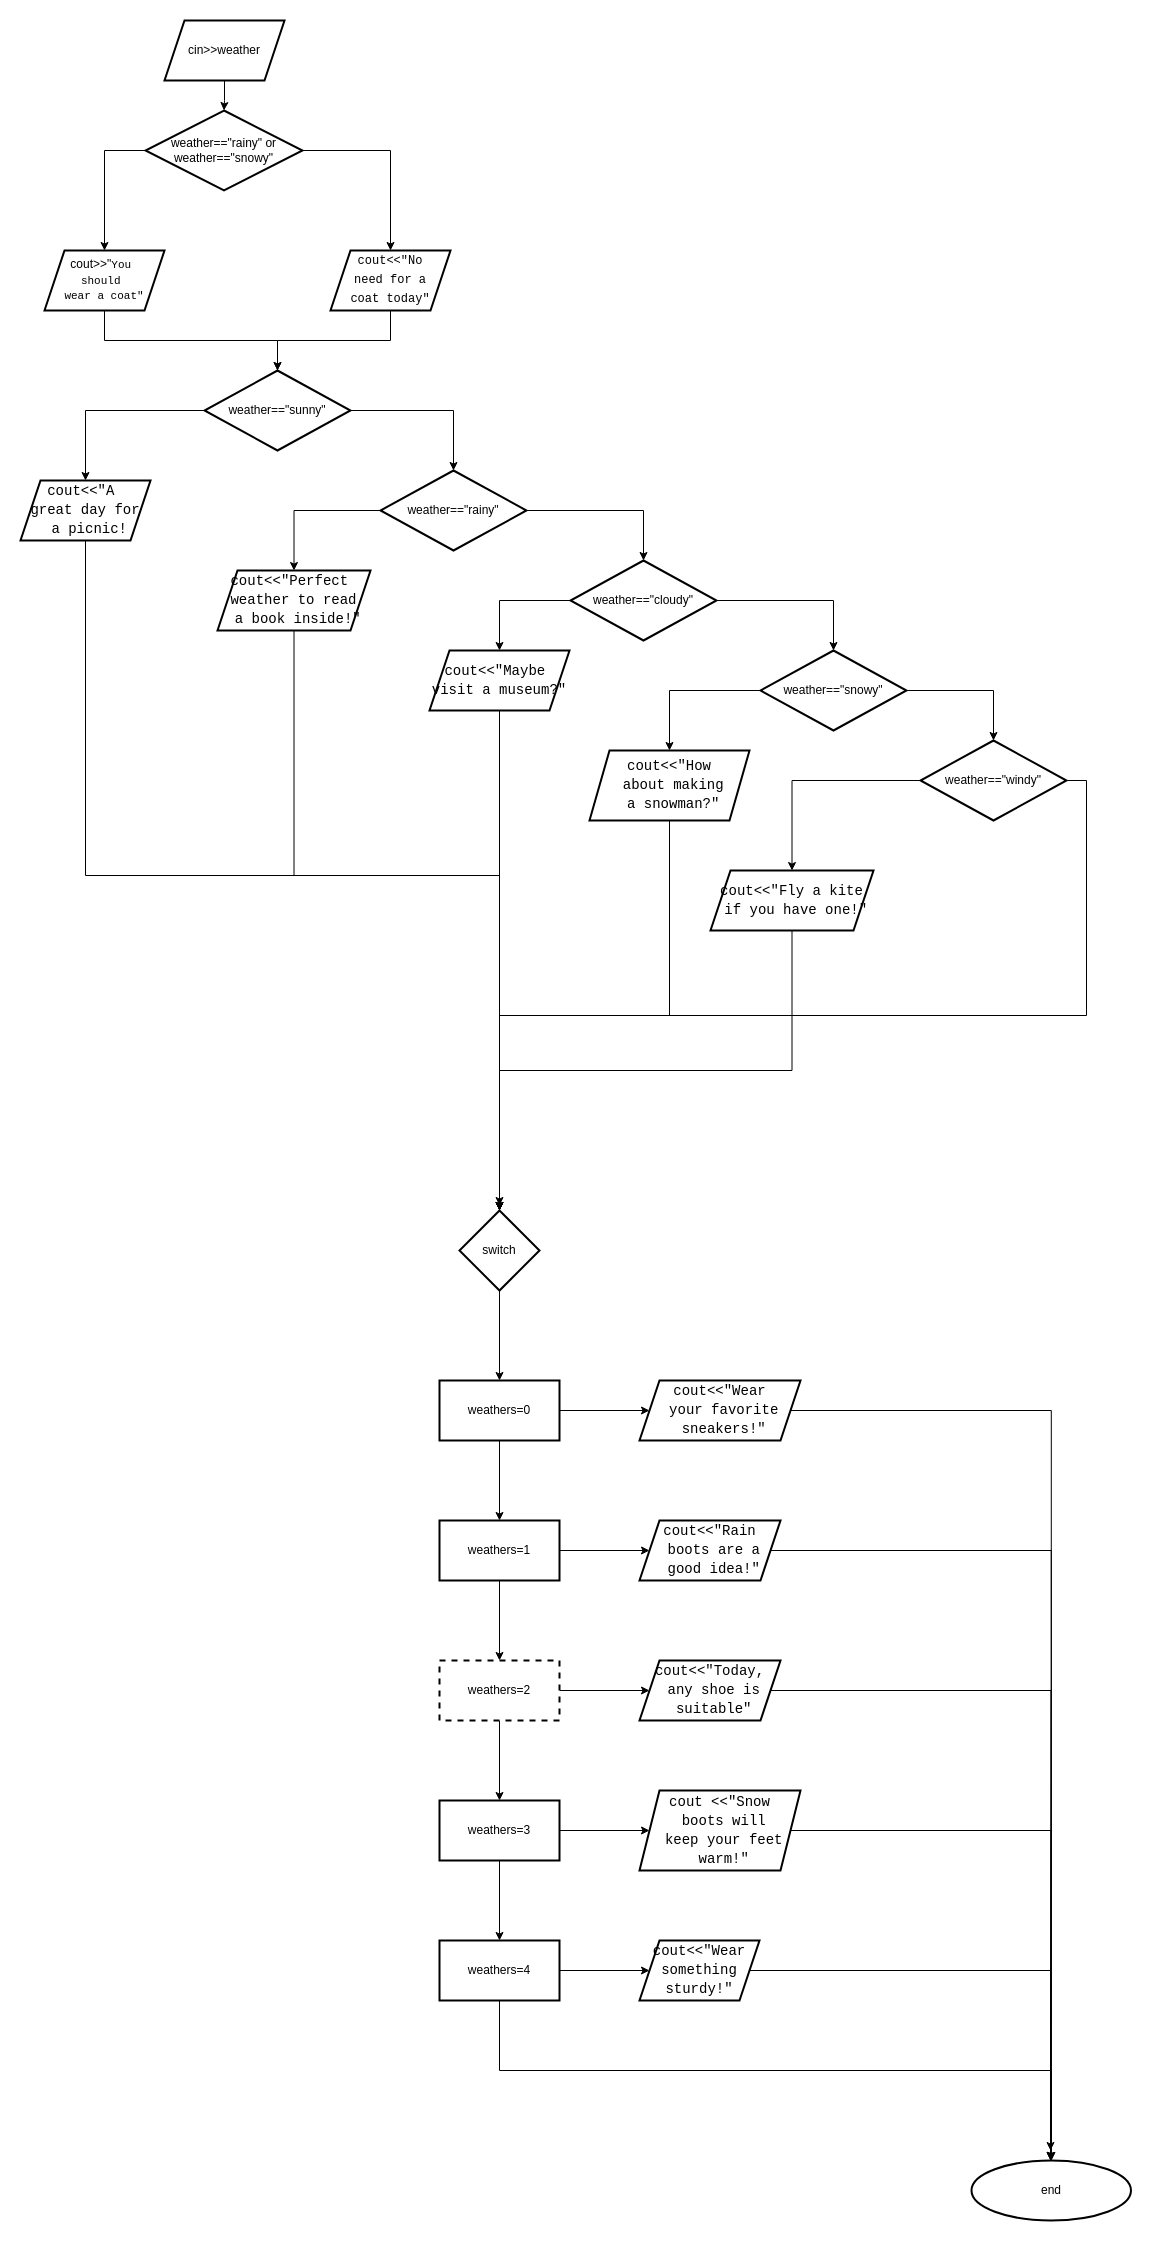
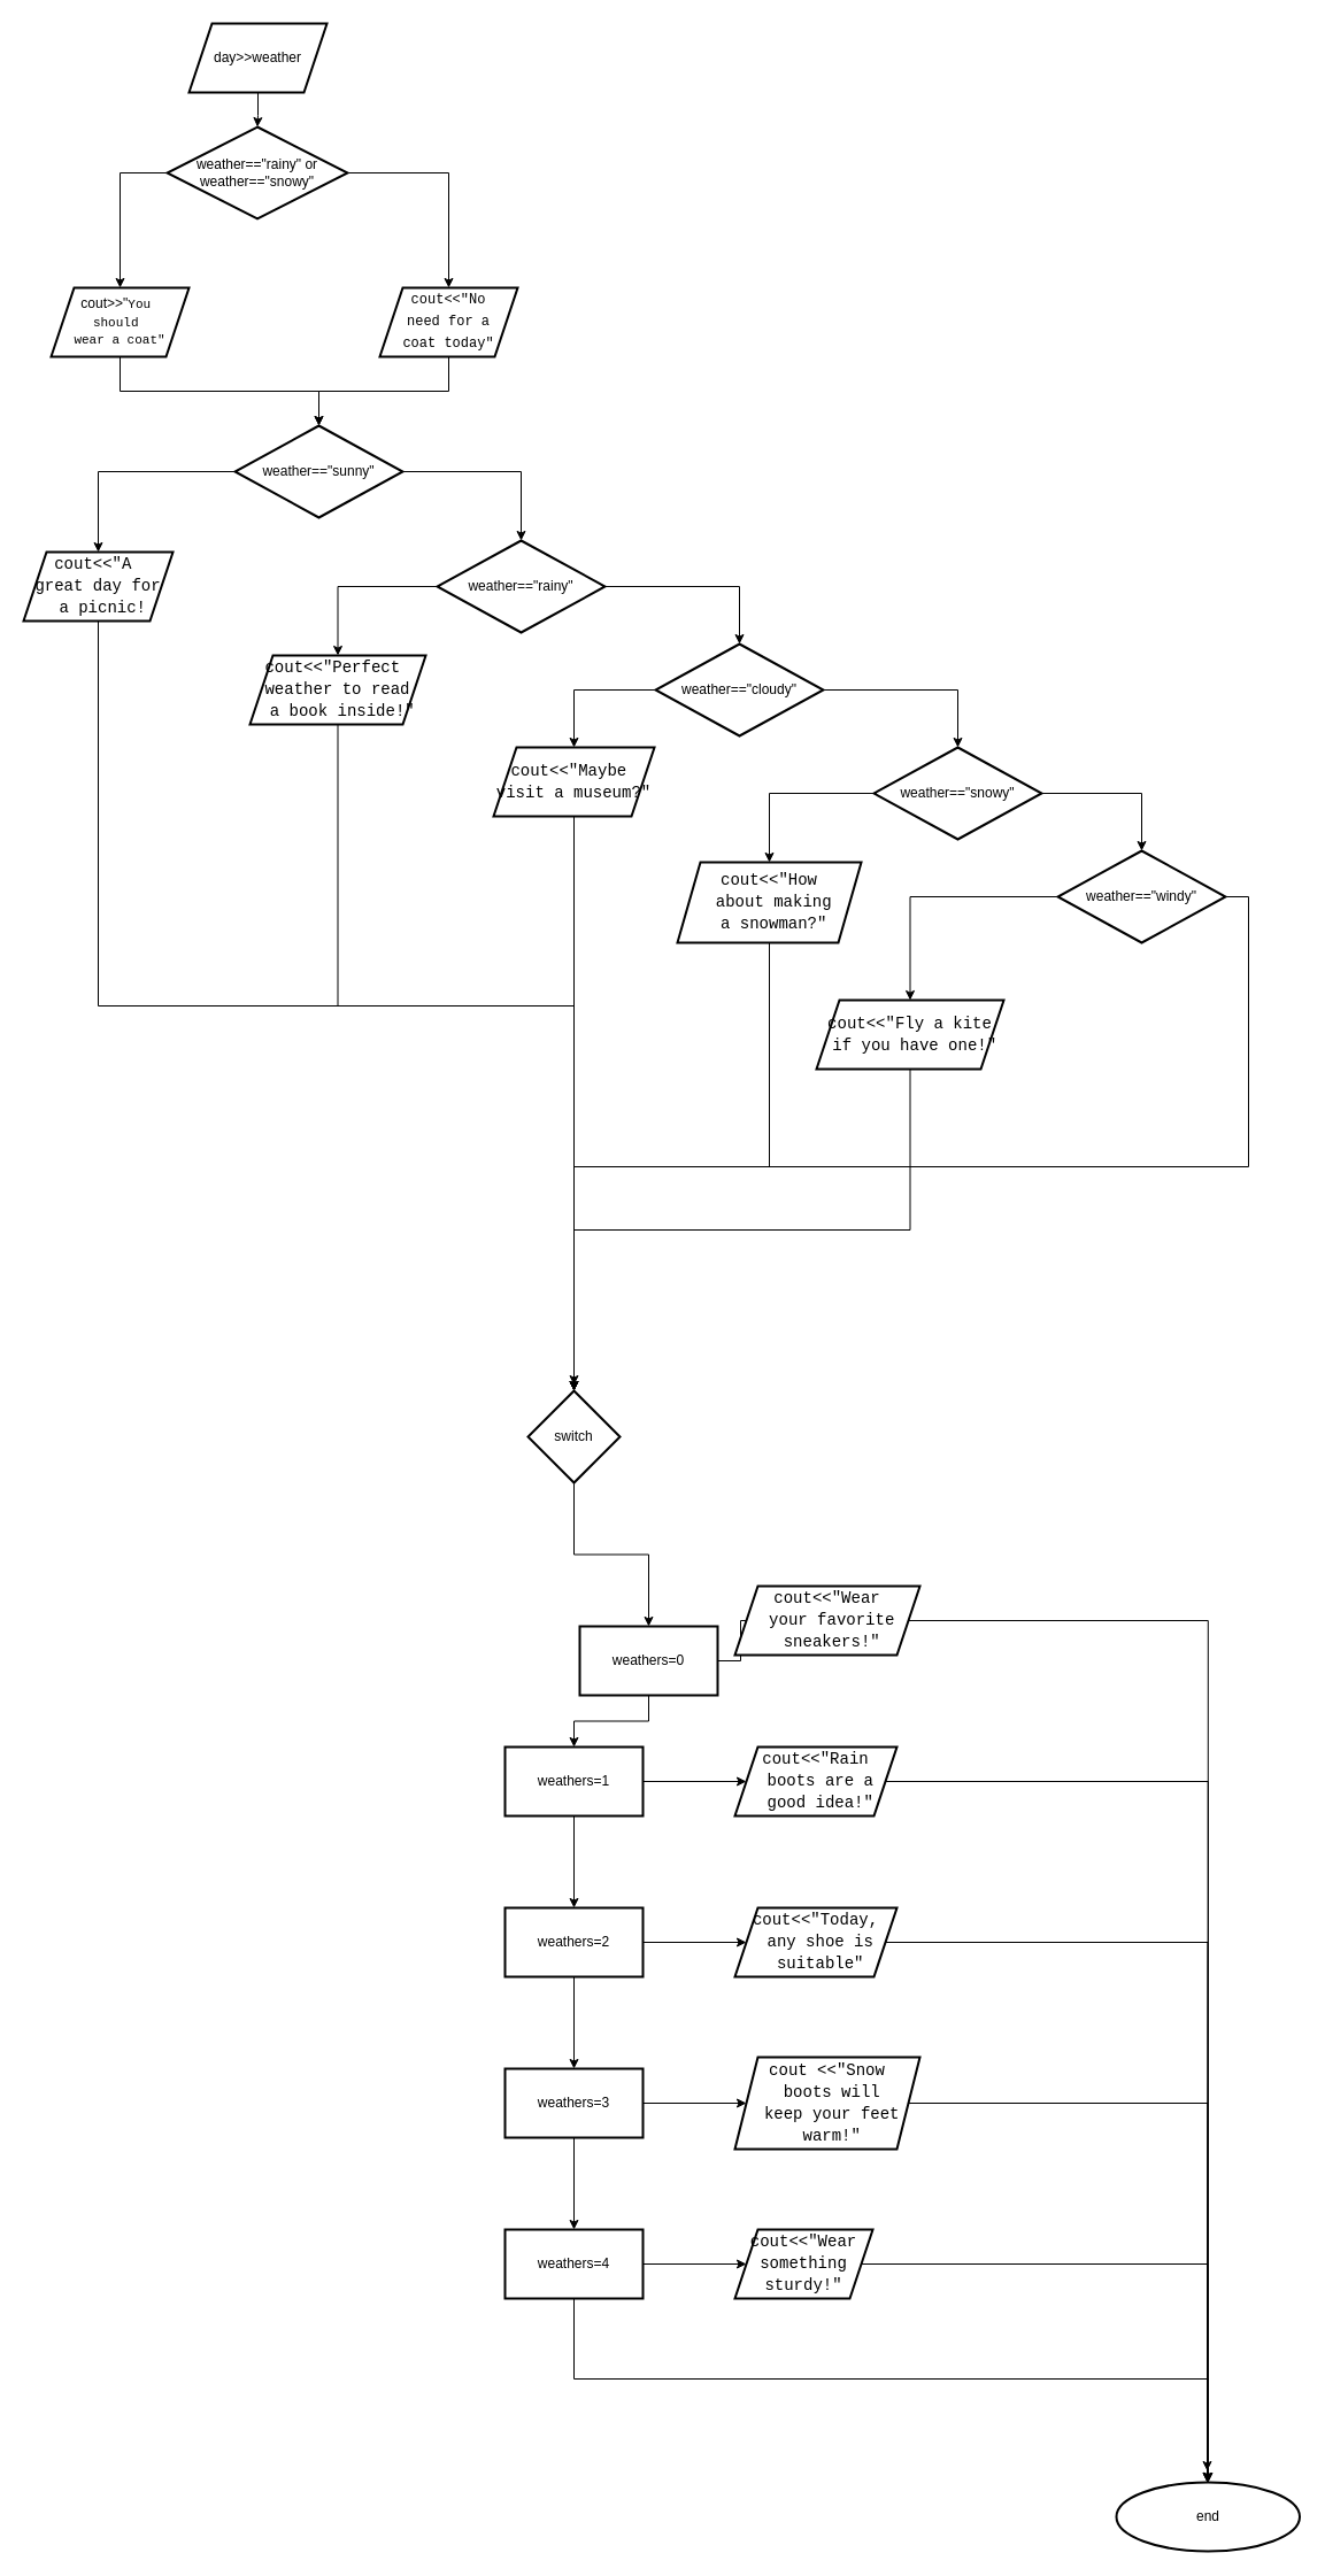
- <mxCell id="3" value="cin&amp;gt;&amp;gt;weather" style="shape=parallelogram;perimeter=parallelogramPerimeter;whiteSpace=wrap;html=1;fixedSize=1;strokeWidth=2;" parent="1" vertex="1"><mxGeometry x="164" y="20" width="120" height="60" as="geometry" /></mxCell>
+ <mxCell id="3" value="day&amp;gt;&amp;gt;weather" style="shape=parallelogram;perimeter=parallelogramPerimeter;whiteSpace=wrap;html=1;fixedSize=1;strokeWidth=2;" parent="1" vertex="1"><mxGeometry x="164" y="20" width="120" height="60" as="geometry" /></mxCell>
- <mxCell id="40" value="weathers=0" style="whiteSpace=wrap;html=1;strokeWidth=2;" parent="1" vertex="1"><mxGeometry x="439" y="1380" width="120" height="60" as="geometry" /></mxCell>
+ <mxCell id="40" value="weathers=0" style="whiteSpace=wrap;html=1;strokeWidth=2;" parent="1" vertex="1"><mxGeometry x="504" y="1415" width="120" height="60" as="geometry" /></mxCell>
- <mxCell id="50" value="weathers=2" style="whiteSpace=wrap;html=1;strokeWidth=2;dashed=1;" parent="1" vertex="1"><mxGeometry x="439" y="1660" width="120" height="60" as="geometry" /></mxCell>
+ <mxCell id="50" value="weathers=2" style="whiteSpace=wrap;html=1;strokeWidth=2;" parent="1" vertex="1"><mxGeometry x="439" y="1660" width="120" height="60" as="geometry" /></mxCell>
